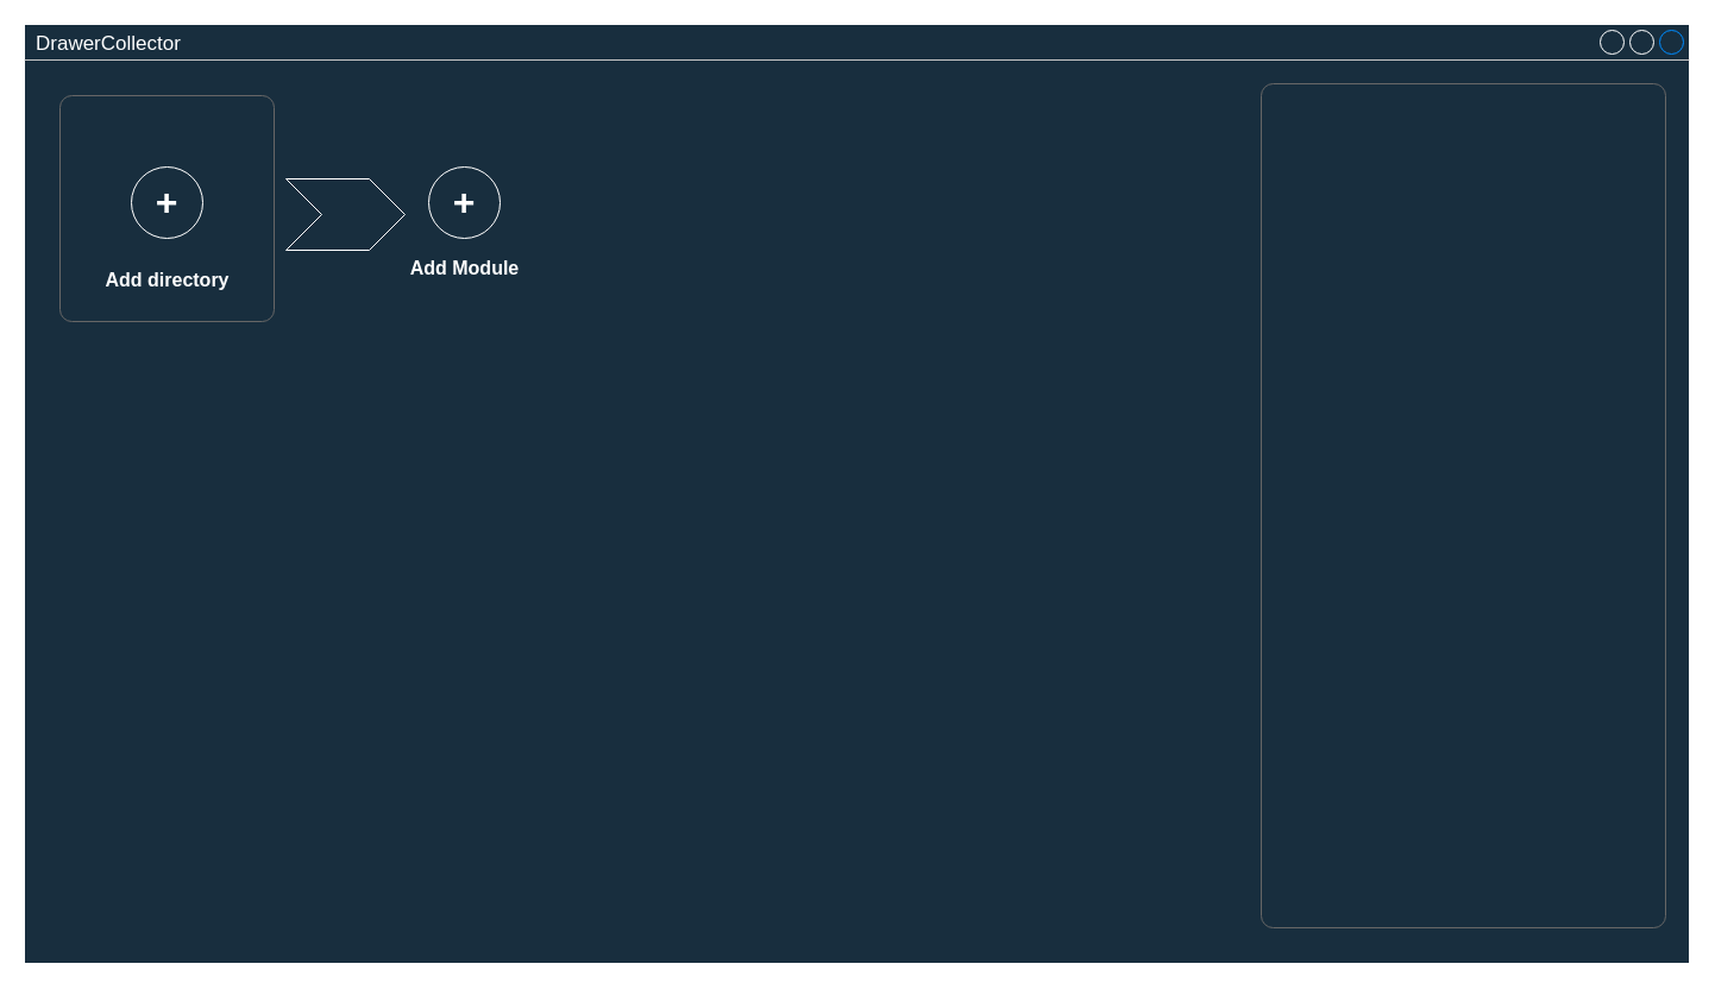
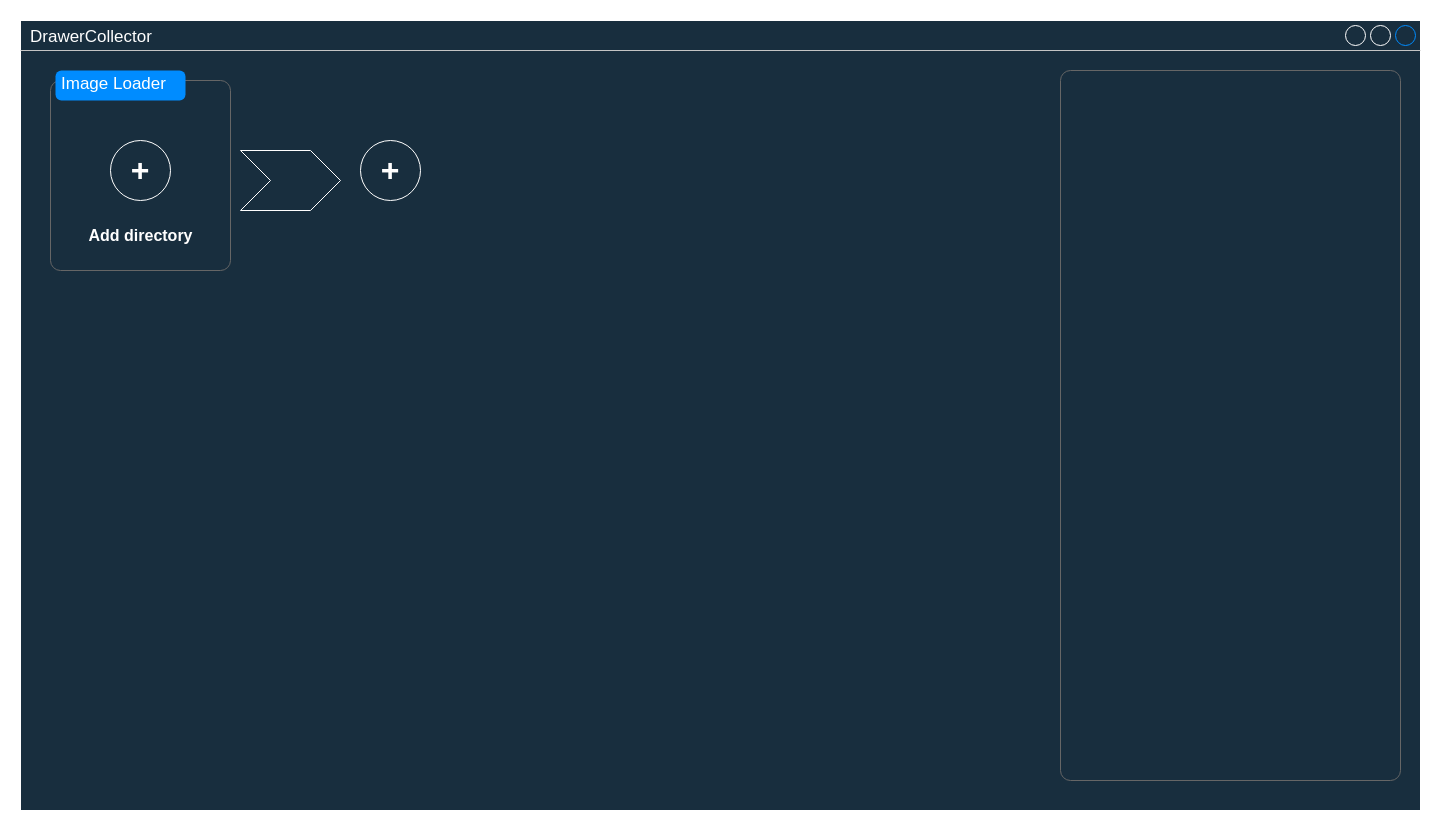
+ <mxCell id="4" value="&lt;div&gt;Image Loader&lt;/div&gt;" style="shape=rect;strokeColor=none;fillColor=#008cff;strokeWidth=1;dashed=0;rounded=1;arcSize=20;fontColor=#ffffff;fontSize=17;spacing=2;spacingTop=-2;align=left;autosize=1;spacingLeft=4;resizeWidth=0;resizeHeight=0;perimeter=none;html=1;whiteSpace=wrap;" vertex="1" parent="3"><mxGeometry x="5" width="130" height="30" as="geometry" /></mxCell>
- <mxCell id="11" value="&lt;div style=&quot;font-size: 16px;&quot;&gt;Add Module&lt;br style=&quot;font-size: 16px;&quot;&gt;&lt;/div&gt;" style="text;html=1;strokeColor=none;fillColor=none;align=center;verticalAlign=middle;whiteSpace=wrap;rounded=0;fontColor=#FFFFFF;fontStyle=1;fontSize=16;" vertex="1" parent="9"><mxGeometry y="70" width="175" height="30" as="geometry" /></mxCell>
